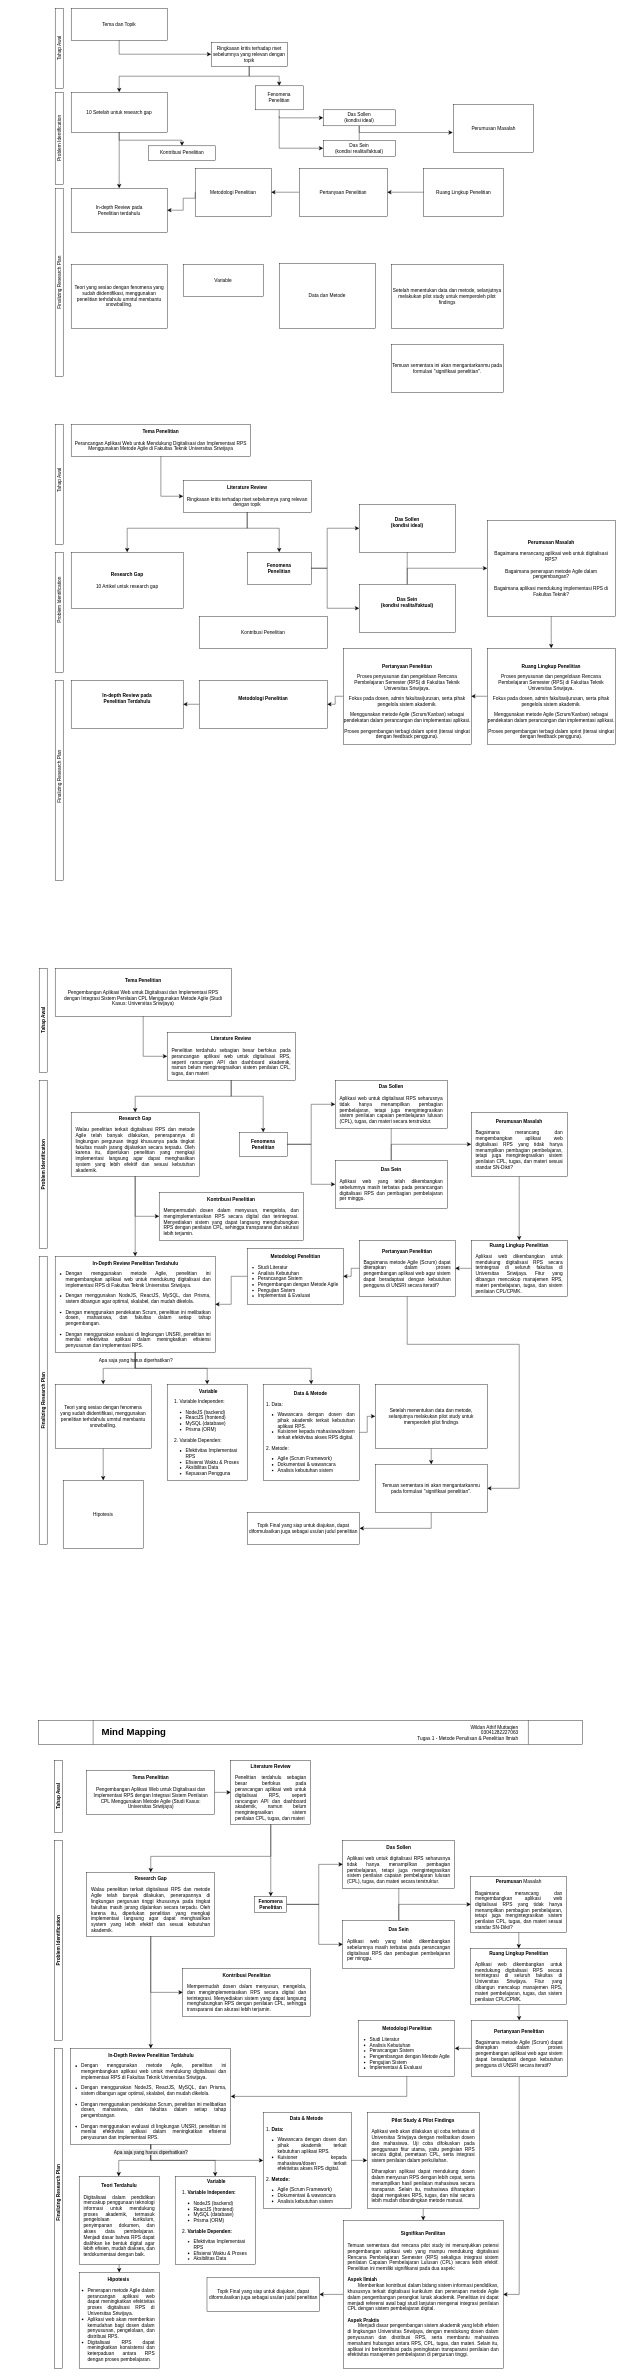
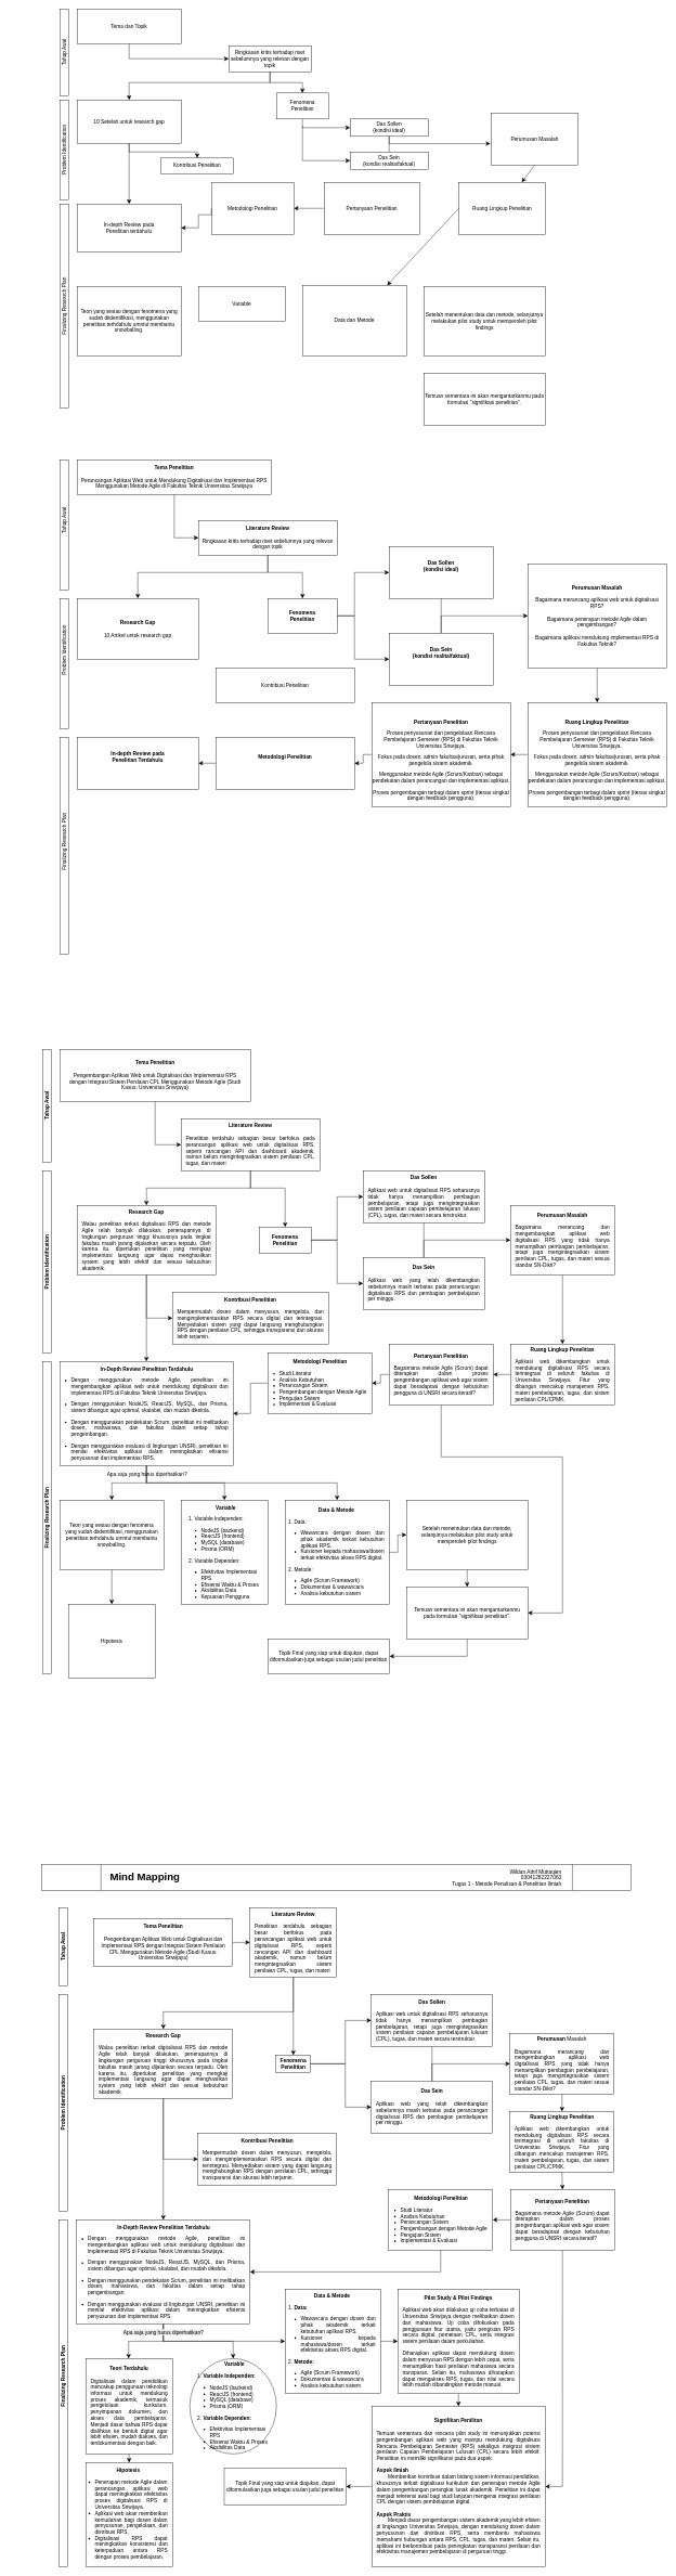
+ <mxCell id="29" value="" style="endArrow=classic;html=1;rounded=0;fontSize=12;startSize=8;endSize=8;curved=1;exitX=0.5;exitY=1;exitDx=0;exitDy=0;labelBackgroundColor=none;fontColor=default;" parent="1" source="19" target="28" edge="1"><mxGeometry width="50" height="50" relative="1" as="geometry"><mxPoint x="1127" y="300" as="sourcePoint" /><mxPoint x="1177" y="250" as="targetPoint" /></mxGeometry></mxCell>
- <mxCell id="31" value="" style="endArrow=classic;html=1;rounded=0;fontSize=12;startSize=8;endSize=8;curved=1;exitX=0;exitY=0.5;exitDx=0;exitDy=0;entryX=1;entryY=0.5;entryDx=0;entryDy=0;labelBackgroundColor=none;fontColor=default;" parent="1" source="28" target="30" edge="1"><mxGeometry width="50" height="50" relative="1" as="geometry"><mxPoint x="977" y="380" as="sourcePoint" /><mxPoint x="1027" y="330" as="targetPoint" /></mxGeometry></mxCell>
+ <mxCell id="31" value="" style="endArrow=classic;html=1;rounded=0;fontSize=12;startSize=8;endSize=8;curved=1;exitX=0;exitY=0.5;exitDx=0;exitDy=0;labelBackgroundColor=none;fontColor=default;" parent="1" source="28" target="66" edge="1"><mxGeometry width="50" height="50" relative="1" as="geometry"><mxPoint x="977" y="380" as="sourcePoint" /><mxPoint x="1027" y="330" as="targetPoint" /></mxGeometry></mxCell>
- <mxCell id="151" value="&lt;b&gt;&lt;span style=&quot;white-space: pre;&quot;&gt;&#09;&lt;/span&gt;Variable&lt;/b&gt;&lt;div style=&quot;text-align: justify;&quot;&gt;&lt;ol&gt;&lt;li&gt;&lt;b&gt;Variable Independen:&lt;/b&gt;&lt;/li&gt;&lt;/ol&gt;&lt;/div&gt;&lt;div style=&quot;&quot;&gt;&lt;ul style=&quot;margin-left: 15px&quot;&gt;&lt;li style=&quot;text-align: left;&quot;&gt;NodeJS (backend)&lt;/li&gt;&lt;li style=&quot;text-align: left;&quot;&gt;ReactJS (frontend)&lt;/li&gt;&lt;li style=&quot;text-align: left;&quot;&gt;MySQL (database)&lt;/li&gt;&lt;li style=&quot;text-align: left;&quot;&gt;Prisma (ORM)&lt;/li&gt;&lt;/ul&gt;&lt;ol start=&quot;2&quot;&gt;&lt;li style=&quot;text-align: left;&quot;&gt;&lt;b&gt;Variable Dependen:&lt;/b&gt;&lt;/li&gt;&lt;/ol&gt;&lt;div&gt;&lt;ul style=&quot;margin-left: 15px;&quot;&gt;&lt;li style=&quot;text-align: left;&quot;&gt;Efektivitas Implementasi RPS&lt;/li&gt;&lt;li style=&quot;text-align: left;&quot;&gt;Efisiensi Waktu &amp;amp; Proses&lt;/li&gt;&lt;li style=&quot;text-align: left;&quot;&gt;Aksibilitas Data&lt;/li&gt;&lt;/ul&gt;&lt;/div&gt;&lt;/div&gt;" style="rounded=0;whiteSpace=wrap;html=1;spacingLeft=-10;spacingTop=12;spacingRight=10;labelBackgroundColor=none;" vertex="1" parent="1"><mxGeometry x="437" y="5440" width="200" height="220" as="geometry" /></mxCell>
+ <mxCell id="151" value="&lt;b&gt;&lt;span style=&quot;white-space: pre;&quot;&gt;&#09;&lt;/span&gt;Variable&lt;/b&gt;&lt;div style=&quot;text-align: justify;&quot;&gt;&lt;ol&gt;&lt;li&gt;&lt;b&gt;Variable Independen:&lt;/b&gt;&lt;/li&gt;&lt;/ol&gt;&lt;/div&gt;&lt;div style=&quot;&quot;&gt;&lt;ul style=&quot;margin-left: 15px&quot;&gt;&lt;li style=&quot;text-align: left;&quot;&gt;NodeJS (backend)&lt;/li&gt;&lt;li style=&quot;text-align: left;&quot;&gt;ReactJS (frontend)&lt;/li&gt;&lt;li style=&quot;text-align: left;&quot;&gt;MySQL (database)&lt;/li&gt;&lt;li style=&quot;text-align: left;&quot;&gt;Prisma (ORM)&lt;/li&gt;&lt;/ul&gt;&lt;ol start=&quot;2&quot;&gt;&lt;li style=&quot;text-align: left;&quot;&gt;&lt;b&gt;Variable Dependen:&lt;/b&gt;&lt;/li&gt;&lt;/ol&gt;&lt;div&gt;&lt;ul style=&quot;margin-left: 15px;&quot;&gt;&lt;li style=&quot;text-align: left;&quot;&gt;Efektivitas Implementasi RPS&lt;/li&gt;&lt;li style=&quot;text-align: left;&quot;&gt;Efisiensi Waktu &amp;amp; Proses&lt;/li&gt;&lt;li style=&quot;text-align: left;&quot;&gt;Aksibilitas Data&lt;/li&gt;&lt;/ul&gt;&lt;/div&gt;&lt;/div&gt;" style="ellipse;whiteSpace=wrap;html=1;spacingLeft=-10;spacingTop=12;spacingRight=10;labelBackgroundColor=none;" vertex="1" parent="1"><mxGeometry x="437" y="5440" width="200" height="220" as="geometry" /></mxCell>
